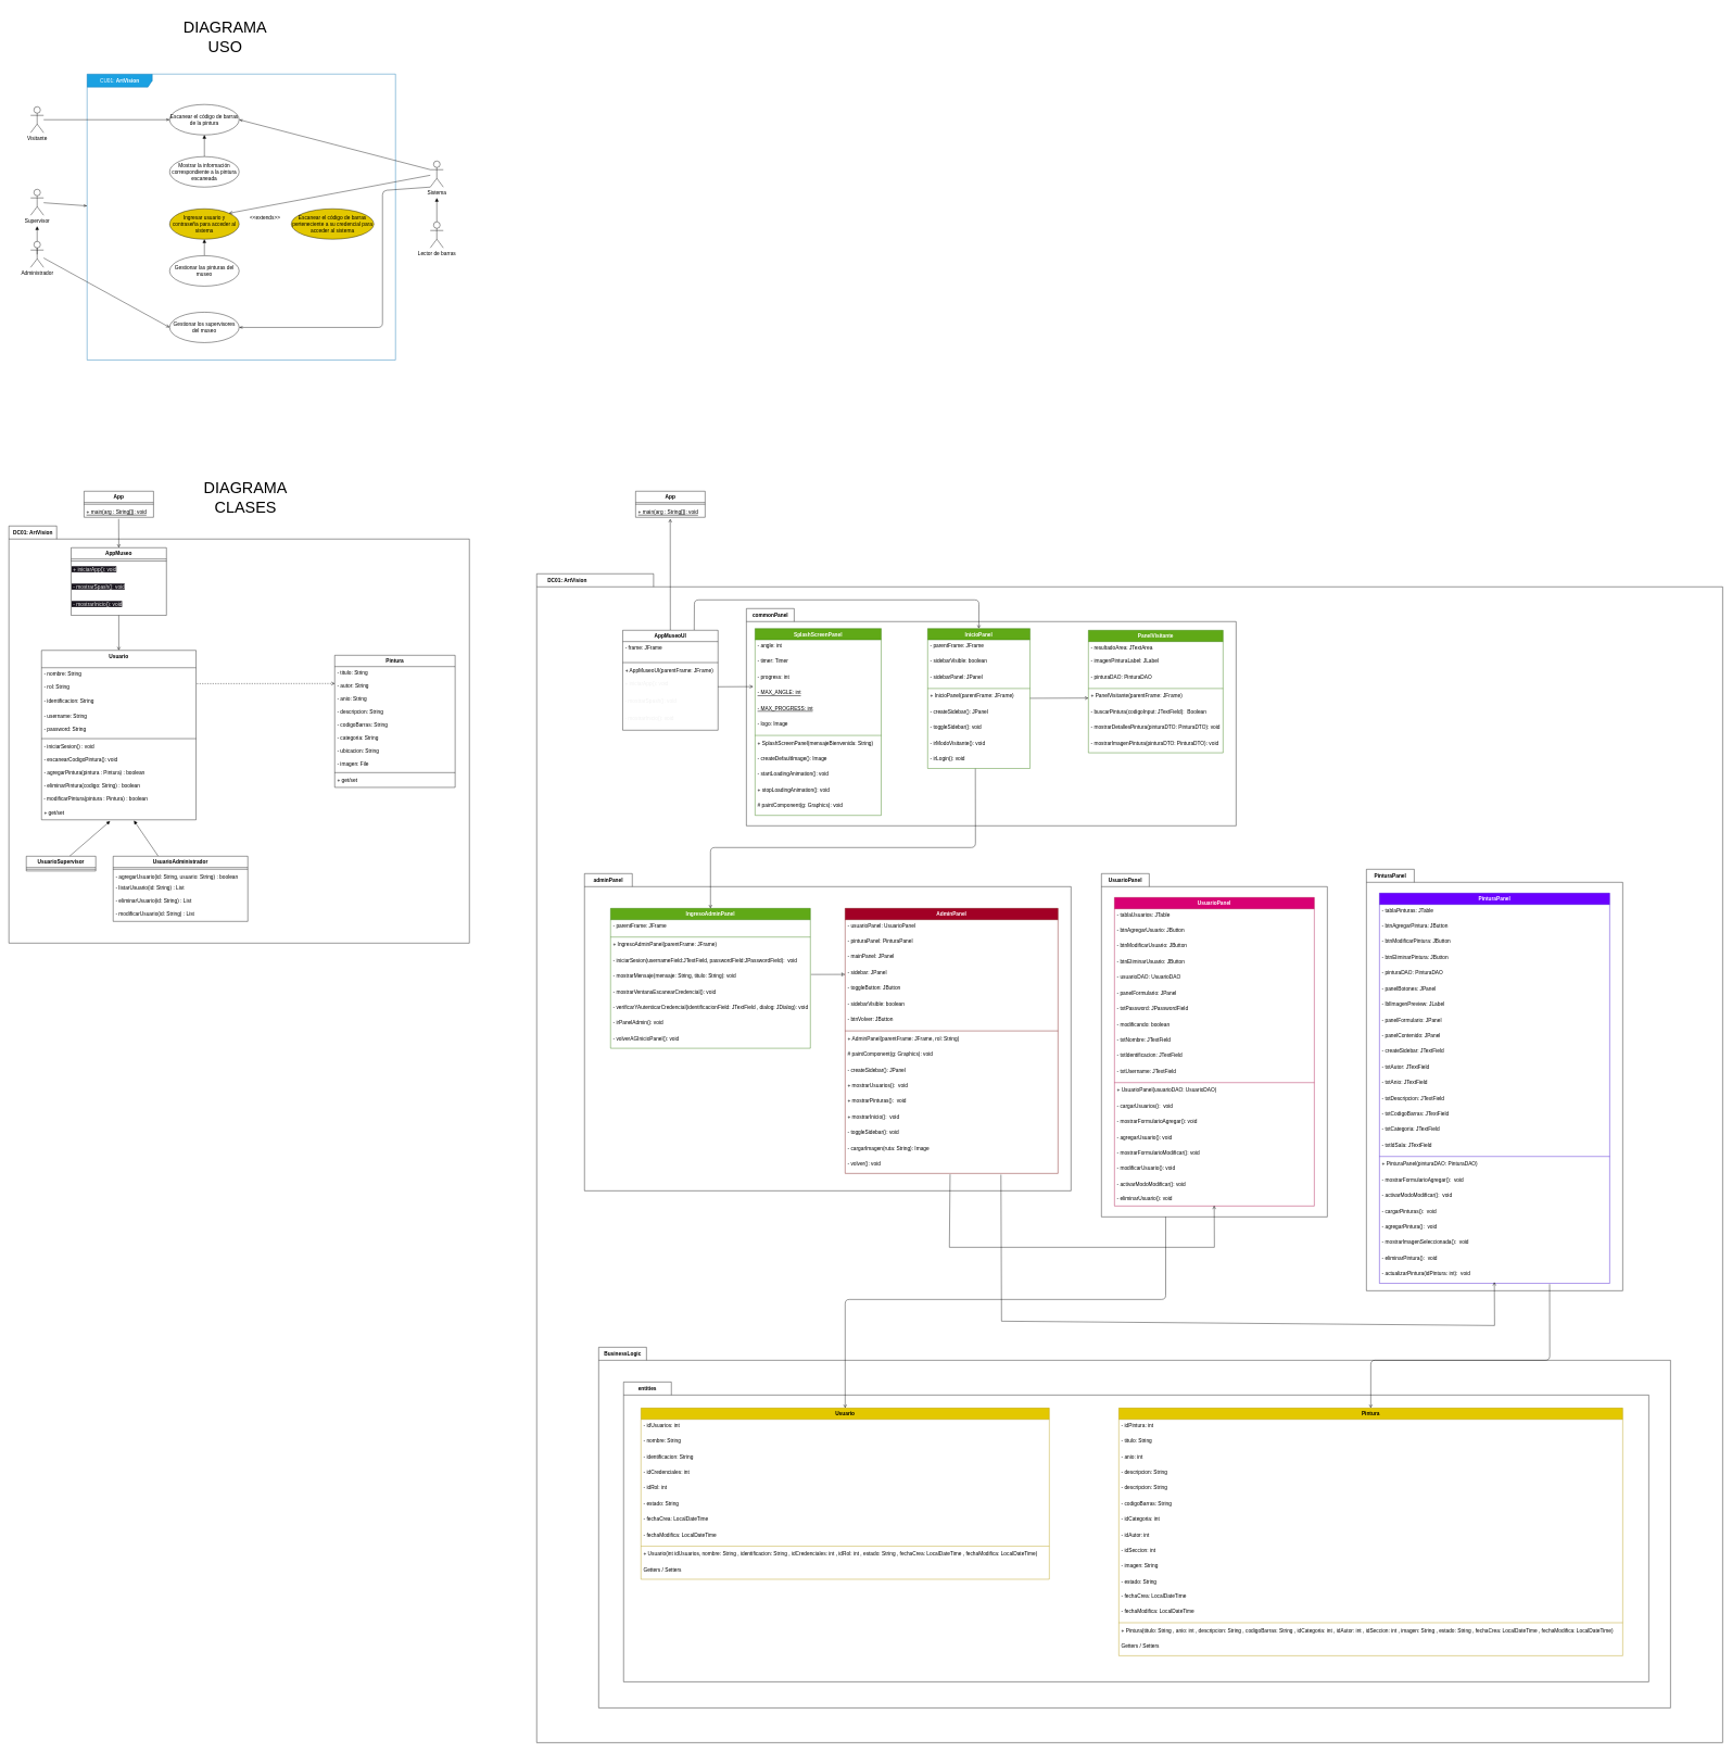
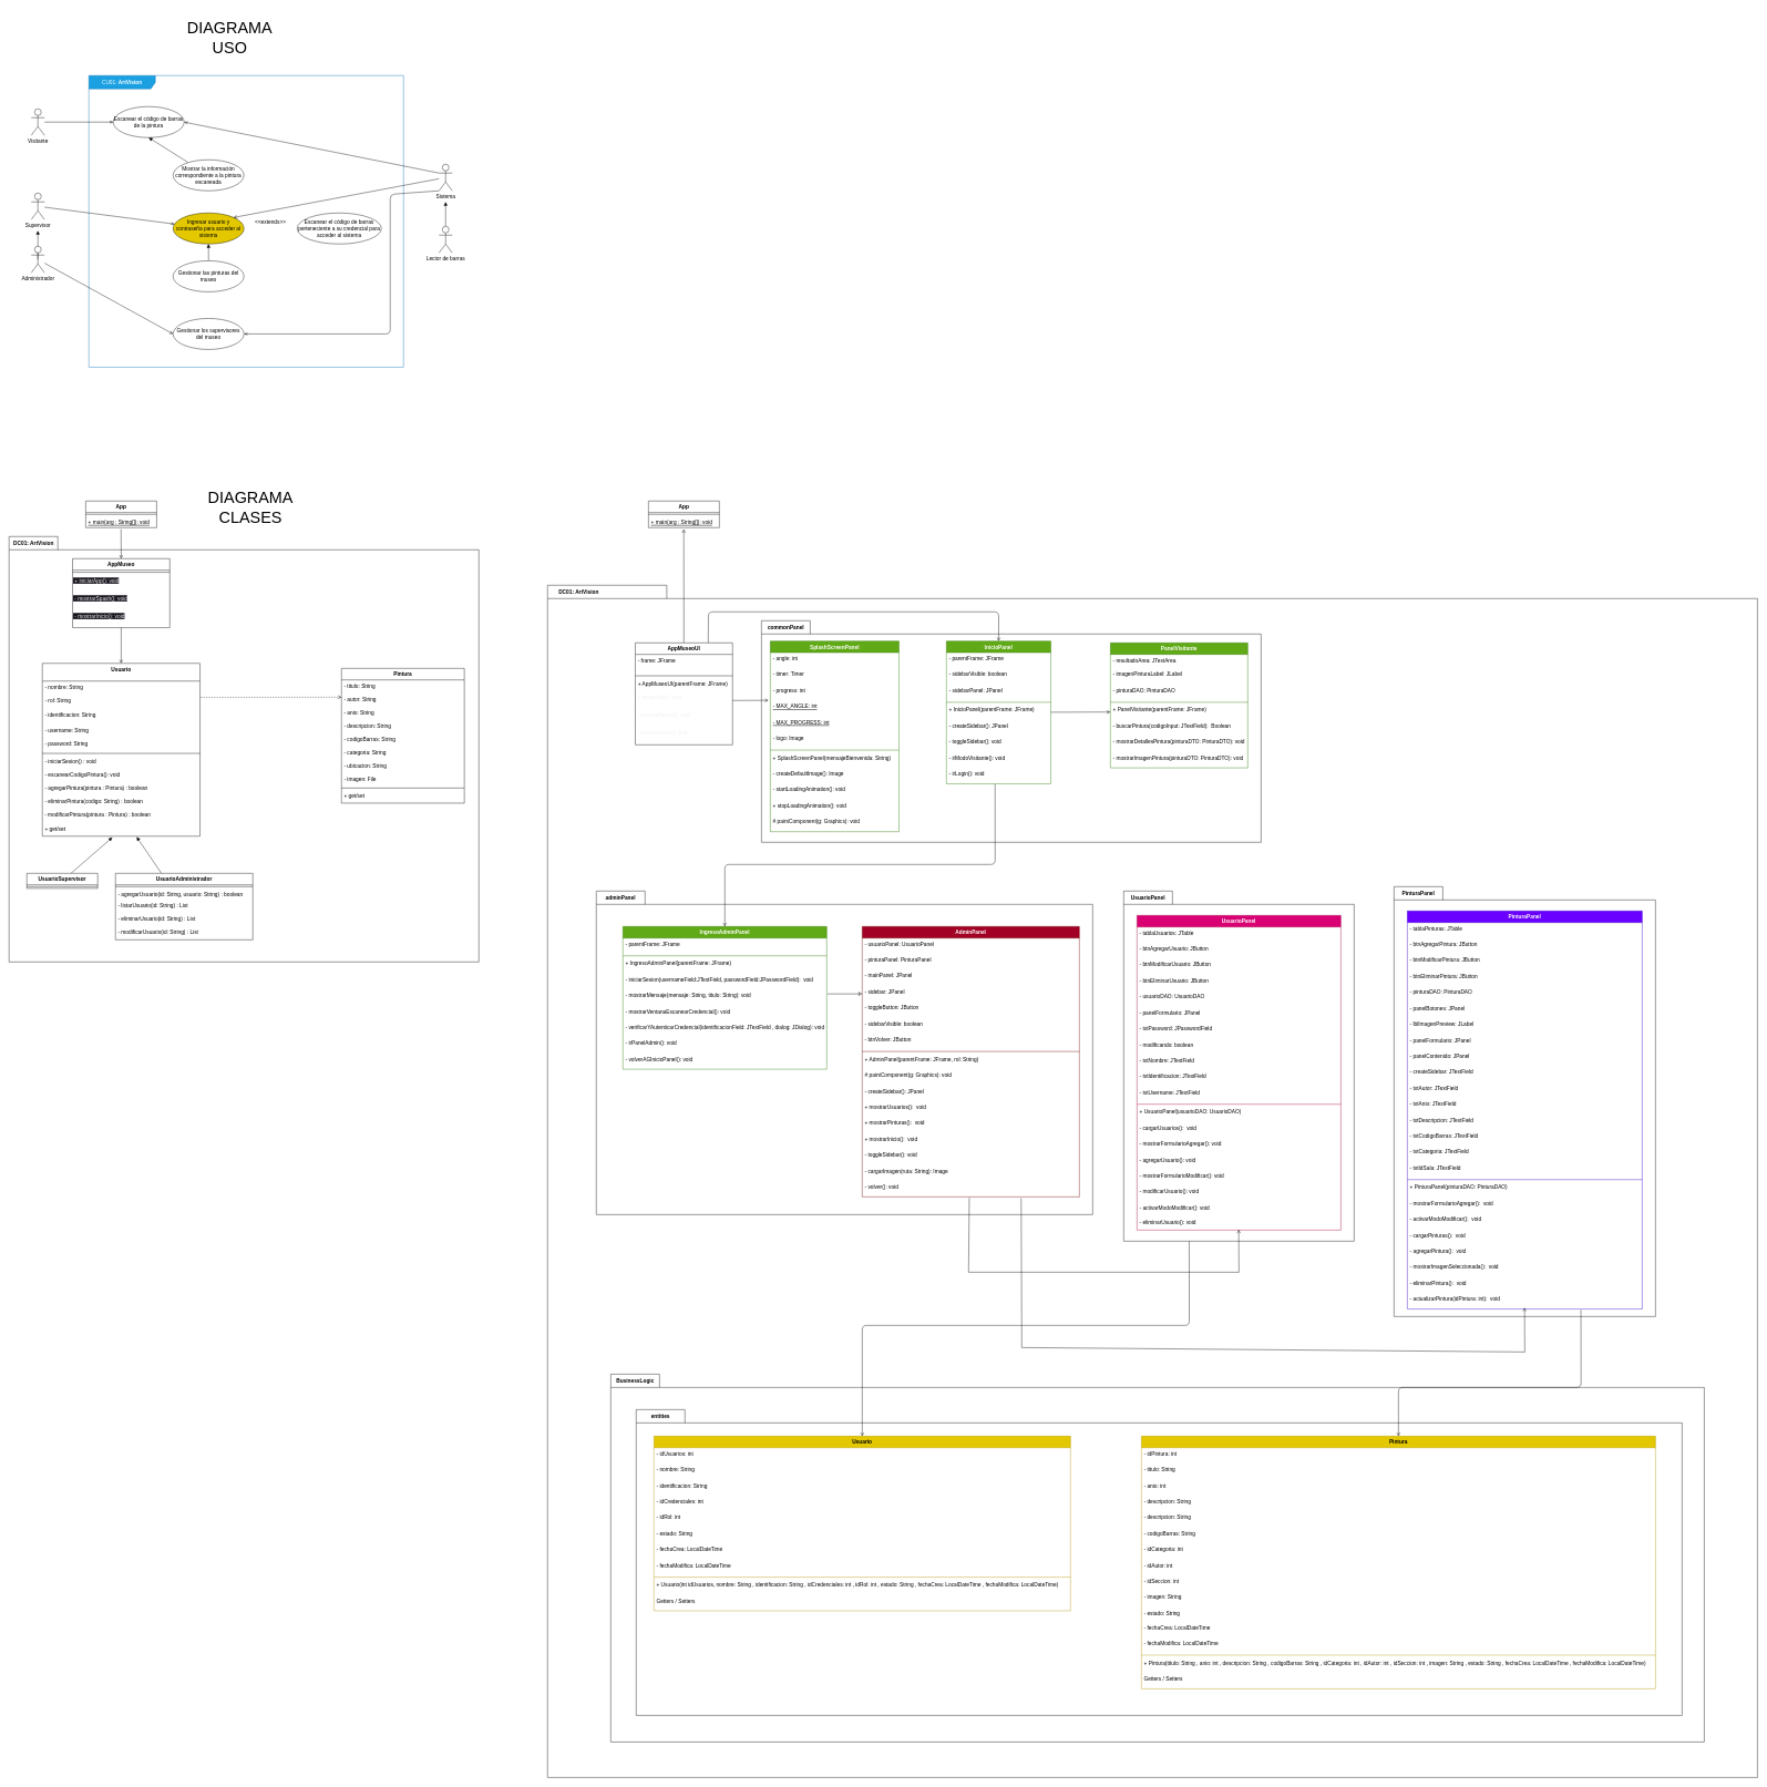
- <mxCell id="11" value="Escanear el código de barras de la pintura" style="ellipse;whiteSpace=wrap;html=1;" parent="1" vertex="1"><mxGeometry x="390" y="240" width="160" height="70" as="geometry" /></mxCell>
+ <mxCell id="11" value="Escanear el código de barras de la pintura" style="ellipse;whiteSpace=wrap;html=1;" parent="1" vertex="1"><mxGeometry x="255" y="240" width="160" height="70" as="geometry" /></mxCell>
- <mxCell id="9" style="edgeStyle=none;html=1;endArrow=openThin;endFill=0;" parent="1" source="10" target="3" edge="1"><mxGeometry relative="1" as="geometry" /></mxCell>
+ <mxCell id="9" style="edgeStyle=none;html=1;endArrow=openThin;endFill=0;" parent="1" source="10" target="12" edge="1"><mxGeometry relative="1" as="geometry" /></mxCell>
- <mxCell id="24" value="Escanear el código de barras perteneciente a su credencial para acceder al sistema" style="ellipse;whiteSpace=wrap;html=1;fillColor=#e3c800;" parent="1" vertex="1"><mxGeometry x="670" y="480" width="190" height="70" as="geometry" /></mxCell>
+ <mxCell id="24" value="Escanear el código de barras perteneciente a su credencial para acceder al sistema" style="ellipse;whiteSpace=wrap;html=1;" parent="1" vertex="1"><mxGeometry x="670" y="480" width="190" height="70" as="geometry" /></mxCell>
